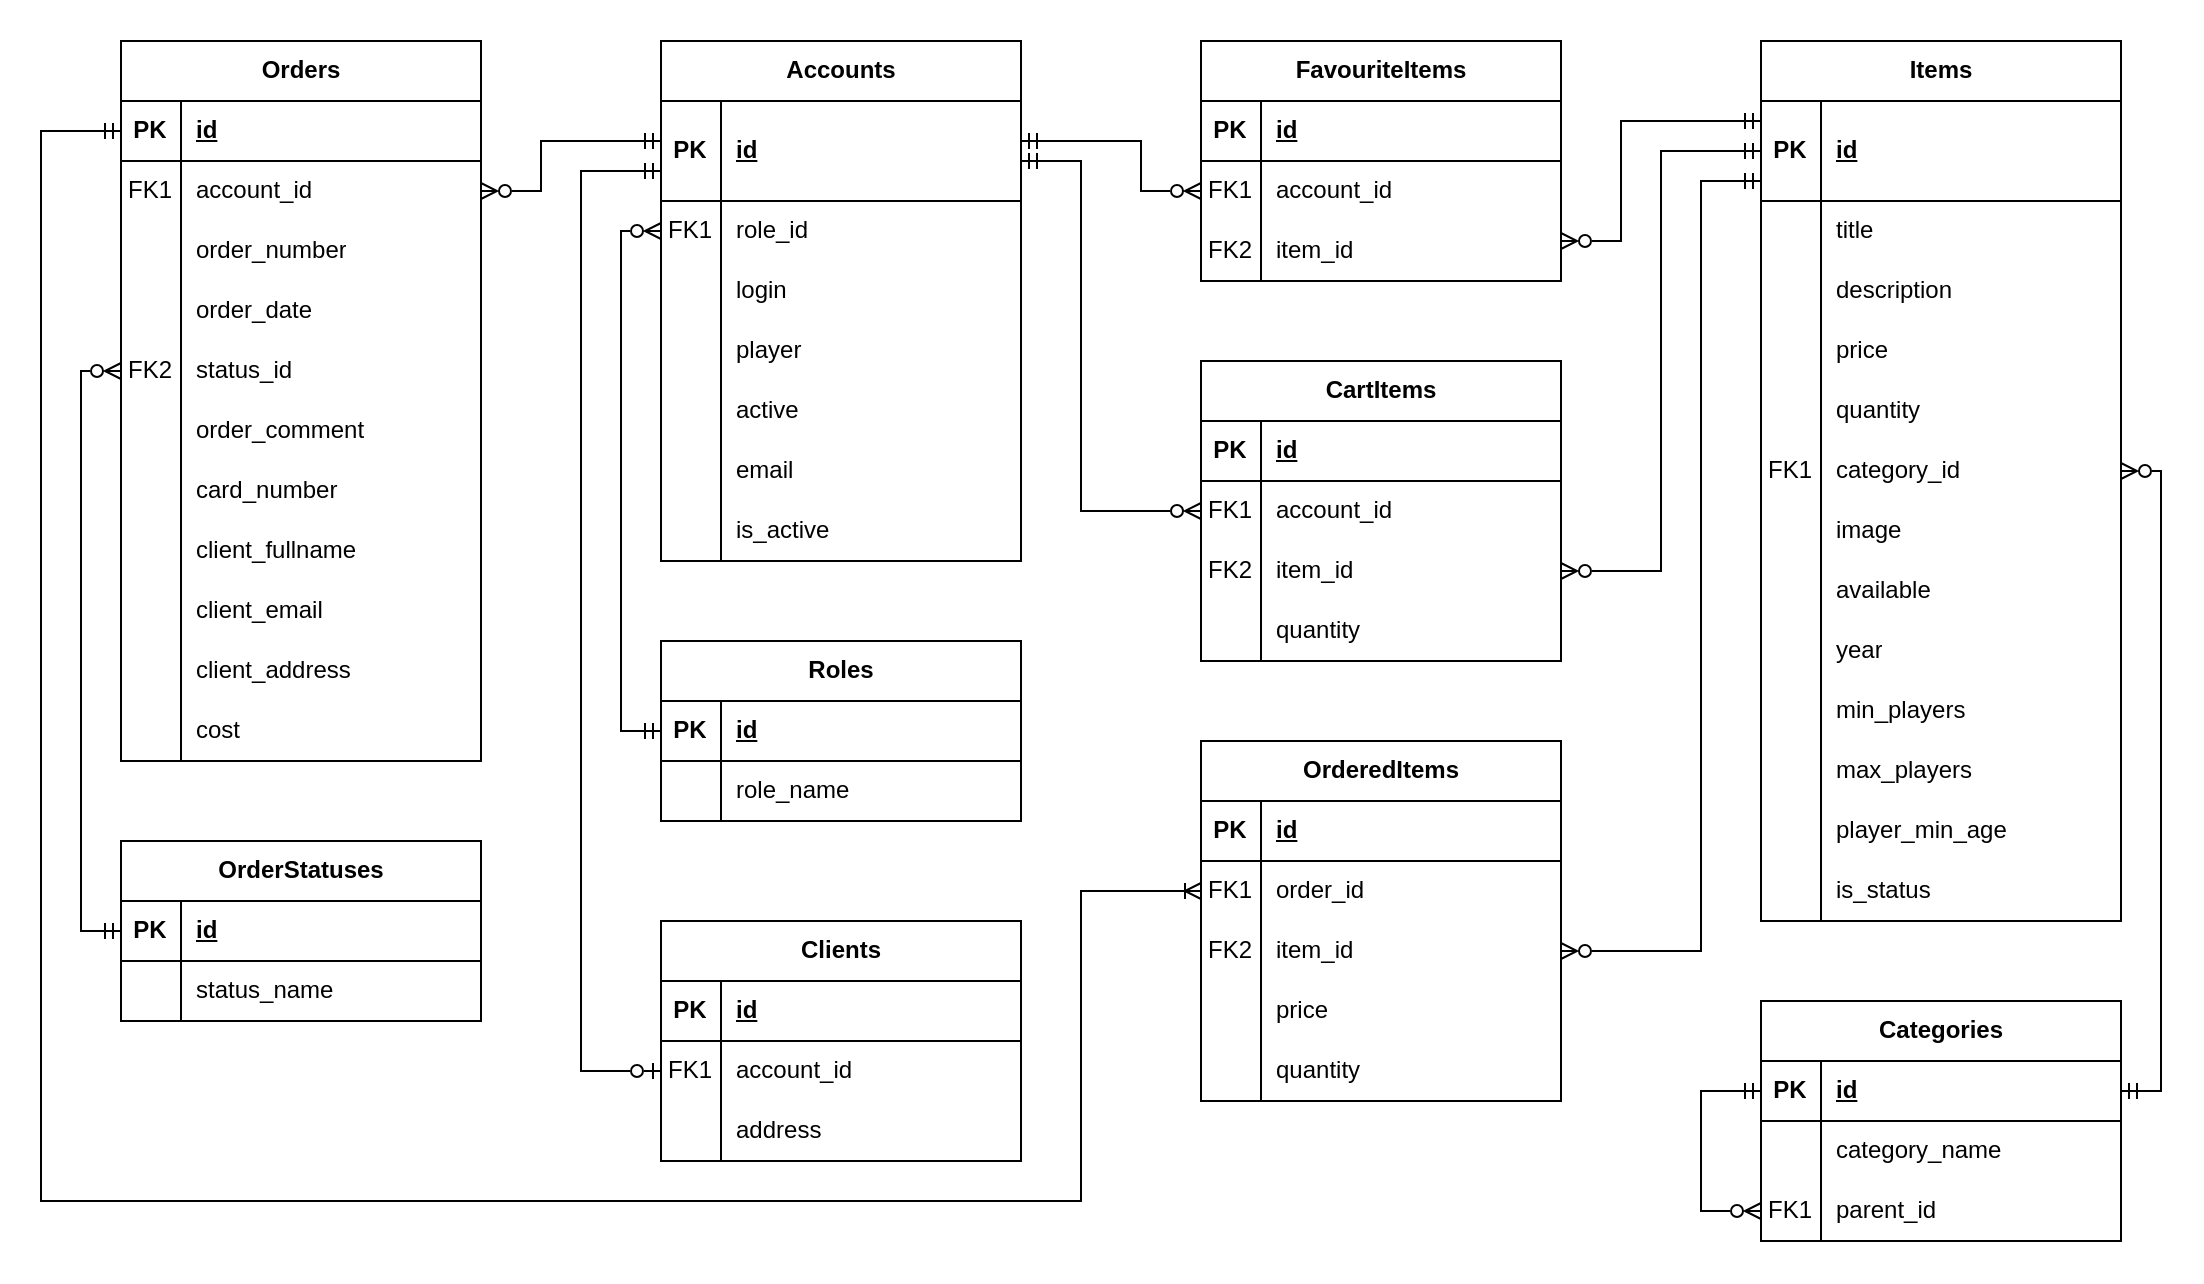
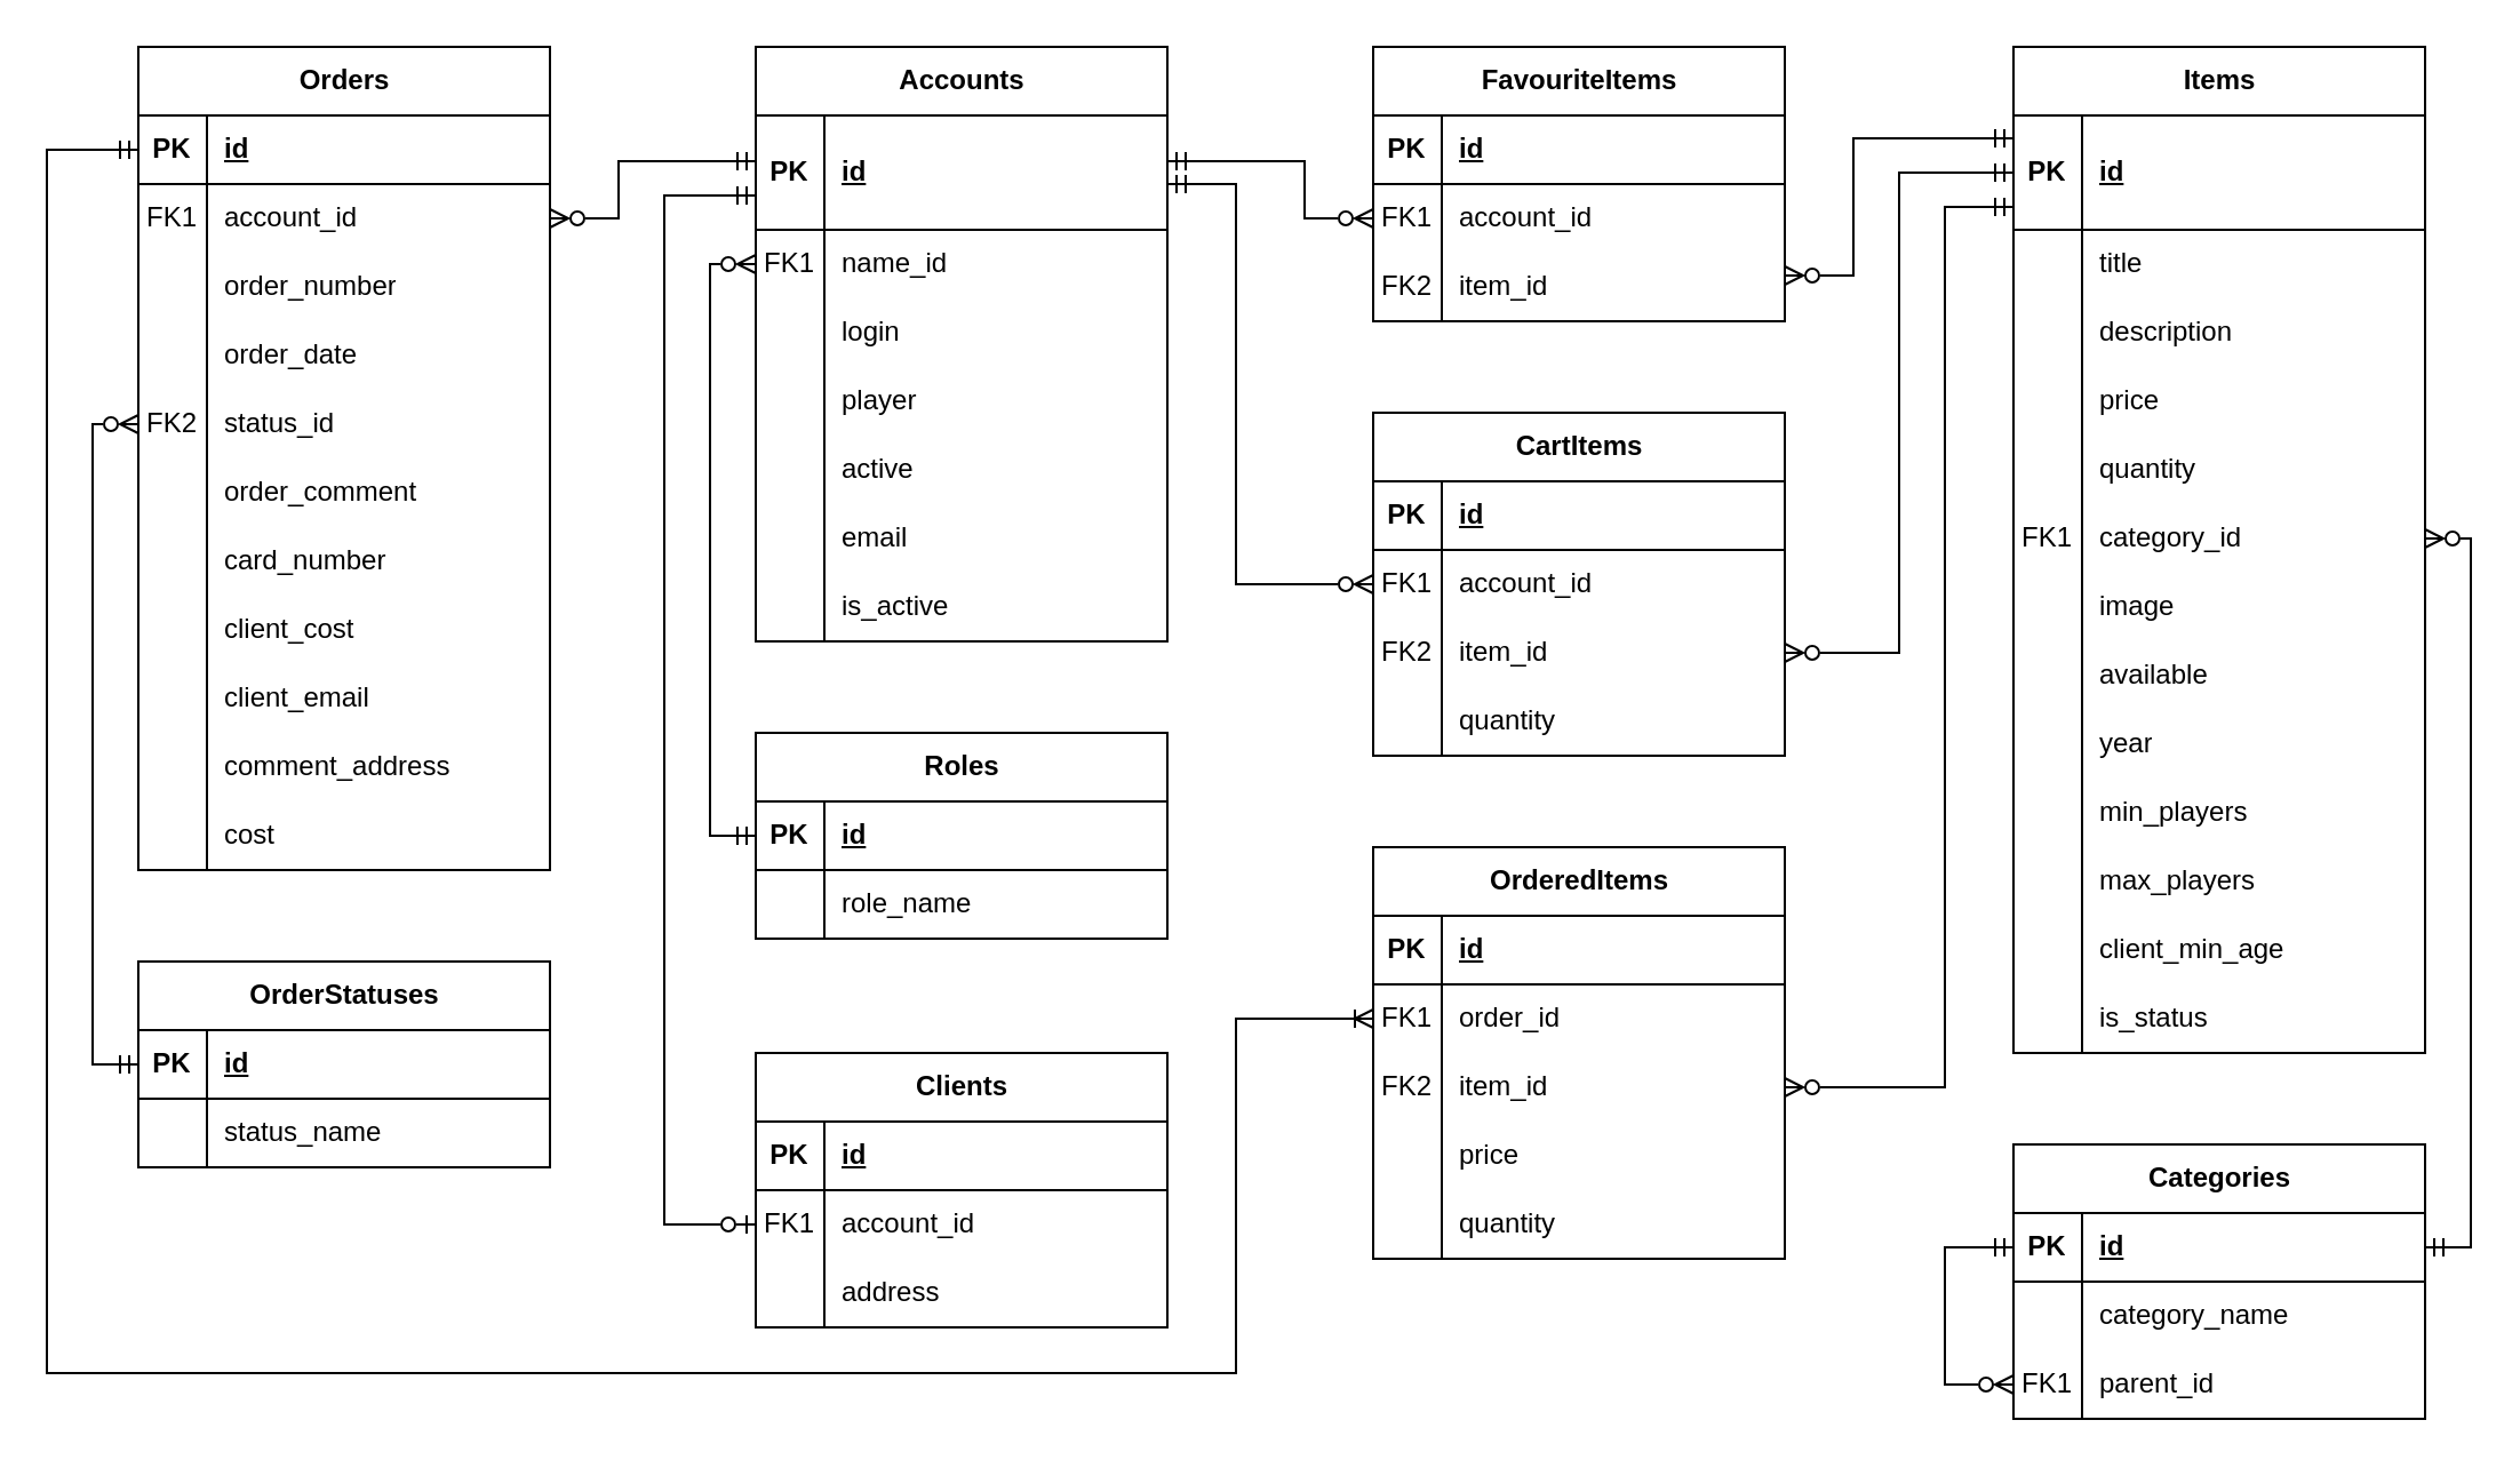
- <mxCell id="8" value="role_id" style="shape=partialRectangle;connectable=0;fillColor=none;top=0;left=0;bottom=0;right=0;align=left;spacingLeft=6;overflow=hidden;whiteSpace=wrap;html=1;" parent="6" vertex="1"><mxGeometry x="30" width="150" height="30" as="geometry"><mxRectangle width="150" height="30" as="alternateBounds" /></mxGeometry></mxCell>
+ <mxCell id="8" value="name_id" style="shape=partialRectangle;connectable=0;fillColor=none;top=0;left=0;bottom=0;right=0;align=left;spacingLeft=6;overflow=hidden;whiteSpace=wrap;html=1;" parent="6" vertex="1"><mxGeometry x="30" width="150" height="30" as="geometry"><mxRectangle width="150" height="30" as="alternateBounds" /></mxGeometry></mxCell>
- <mxCell id="101" value="client_fullname" style="shape=partialRectangle;connectable=0;fillColor=none;top=0;left=0;bottom=0;right=0;align=left;spacingLeft=6;overflow=hidden;whiteSpace=wrap;html=1;" vertex="1" parent="99"><mxGeometry x="30" width="150" height="30" as="geometry"><mxRectangle width="150" height="30" as="alternateBounds" /></mxGeometry></mxCell>
+ <mxCell id="101" value="client_cost" style="shape=partialRectangle;connectable=0;fillColor=none;top=0;left=0;bottom=0;right=0;align=left;spacingLeft=6;overflow=hidden;whiteSpace=wrap;html=1;" vertex="1" parent="99"><mxGeometry x="30" width="150" height="30" as="geometry"><mxRectangle width="150" height="30" as="alternateBounds" /></mxGeometry></mxCell>
- <mxCell id="107" value="client_address" style="shape=partialRectangle;connectable=0;fillColor=none;top=0;left=0;bottom=0;right=0;align=left;spacingLeft=6;overflow=hidden;whiteSpace=wrap;html=1;" parent="105" vertex="1"><mxGeometry x="30" width="150" height="30" as="geometry"><mxRectangle width="150" height="30" as="alternateBounds" /></mxGeometry></mxCell>
+ <mxCell id="107" value="comment_address" style="shape=partialRectangle;connectable=0;fillColor=none;top=0;left=0;bottom=0;right=0;align=left;spacingLeft=6;overflow=hidden;whiteSpace=wrap;html=1;" parent="105" vertex="1"><mxGeometry x="30" width="150" height="30" as="geometry"><mxRectangle width="150" height="30" as="alternateBounds" /></mxGeometry></mxCell>
- <mxCell id="60" value="player_min_age" style="shape=partialRectangle;connectable=0;fillColor=none;top=0;left=0;bottom=0;right=0;align=left;spacingLeft=6;overflow=hidden;whiteSpace=wrap;html=1;" parent="58" vertex="1"><mxGeometry x="30" width="150" height="30" as="geometry"><mxRectangle width="150" height="30" as="alternateBounds" /></mxGeometry></mxCell>
+ <mxCell id="60" value="client_min_age" style="shape=partialRectangle;connectable=0;fillColor=none;top=0;left=0;bottom=0;right=0;align=left;spacingLeft=6;overflow=hidden;whiteSpace=wrap;html=1;" parent="58" vertex="1"><mxGeometry x="30" width="150" height="30" as="geometry"><mxRectangle width="150" height="30" as="alternateBounds" /></mxGeometry></mxCell>
